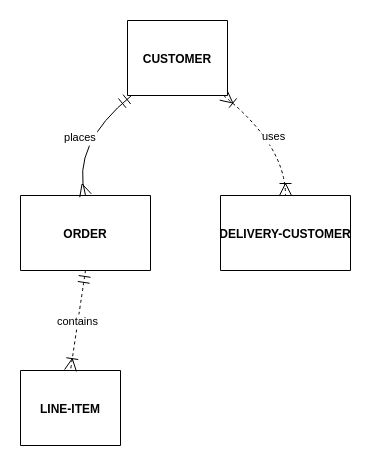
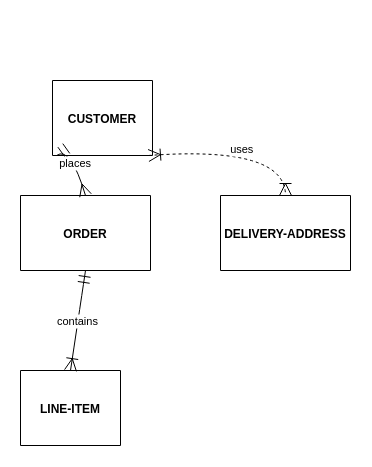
- <mxCell id="2" value="CUSTOMER" style="shape=table;startSize=75;container=1;collapsible=0;childLayout=tableLayout;fixedRows=1;rowLines=1;fontStyle=1;align=center;resizeLast=1;" vertex="1" parent="1"><mxGeometry x="127" y="20" width="100" height="75" as="geometry" /></mxCell>
+ <mxCell id="2" value="CUSTOMER" style="shape=table;startSize=75;container=1;collapsible=0;childLayout=tableLayout;fixedRows=1;rowLines=1;fontStyle=1;align=center;resizeLast=1;" vertex="1" parent="1"><mxGeometry x="52" y="80" width="100" height="75" as="geometry" /></mxCell>
- <mxCell id="5" value="DELIVERY-CUSTOMER" style="shape=table;startSize=75;container=1;collapsible=0;childLayout=tableLayout;fixedRows=1;rowLines=1;fontStyle=1;align=center;resizeLast=1;" vertex="1" parent="1"><mxGeometry x="220" y="195" width="130" height="75" as="geometry" /></mxCell>
+ <mxCell id="5" value="DELIVERY-ADDRESS" style="shape=table;startSize=75;container=1;collapsible=0;childLayout=tableLayout;fixedRows=1;rowLines=1;fontStyle=1;align=center;resizeLast=1;" vertex="1" parent="1"><mxGeometry x="220" y="195" width="130" height="75" as="geometry" /></mxCell>
- <mxCell id="7" value="contains" style="curved=1;startArrow=ERmandOne;startSize=10;endArrow=ERoneToMany;endSize=10;exitX=0.5;exitY=1;entryX=0.5;entryY=0;dashed=1;" edge="1" parent="1" source="3" target="4"><mxGeometry relative="1" as="geometry"><Array as="points" /></mxGeometry></mxCell>
+ <mxCell id="7" value="contains" style="curved=1;startArrow=ERmandOne;startSize=10;;endArrow=ERoneToMany;endSize=10;;exitX=0.5;exitY=1;entryX=0.5;entryY=0;" edge="1" parent="1" source="3" target="4"><mxGeometry relative="1" as="geometry"><Array as="points" /></mxGeometry></mxCell>
